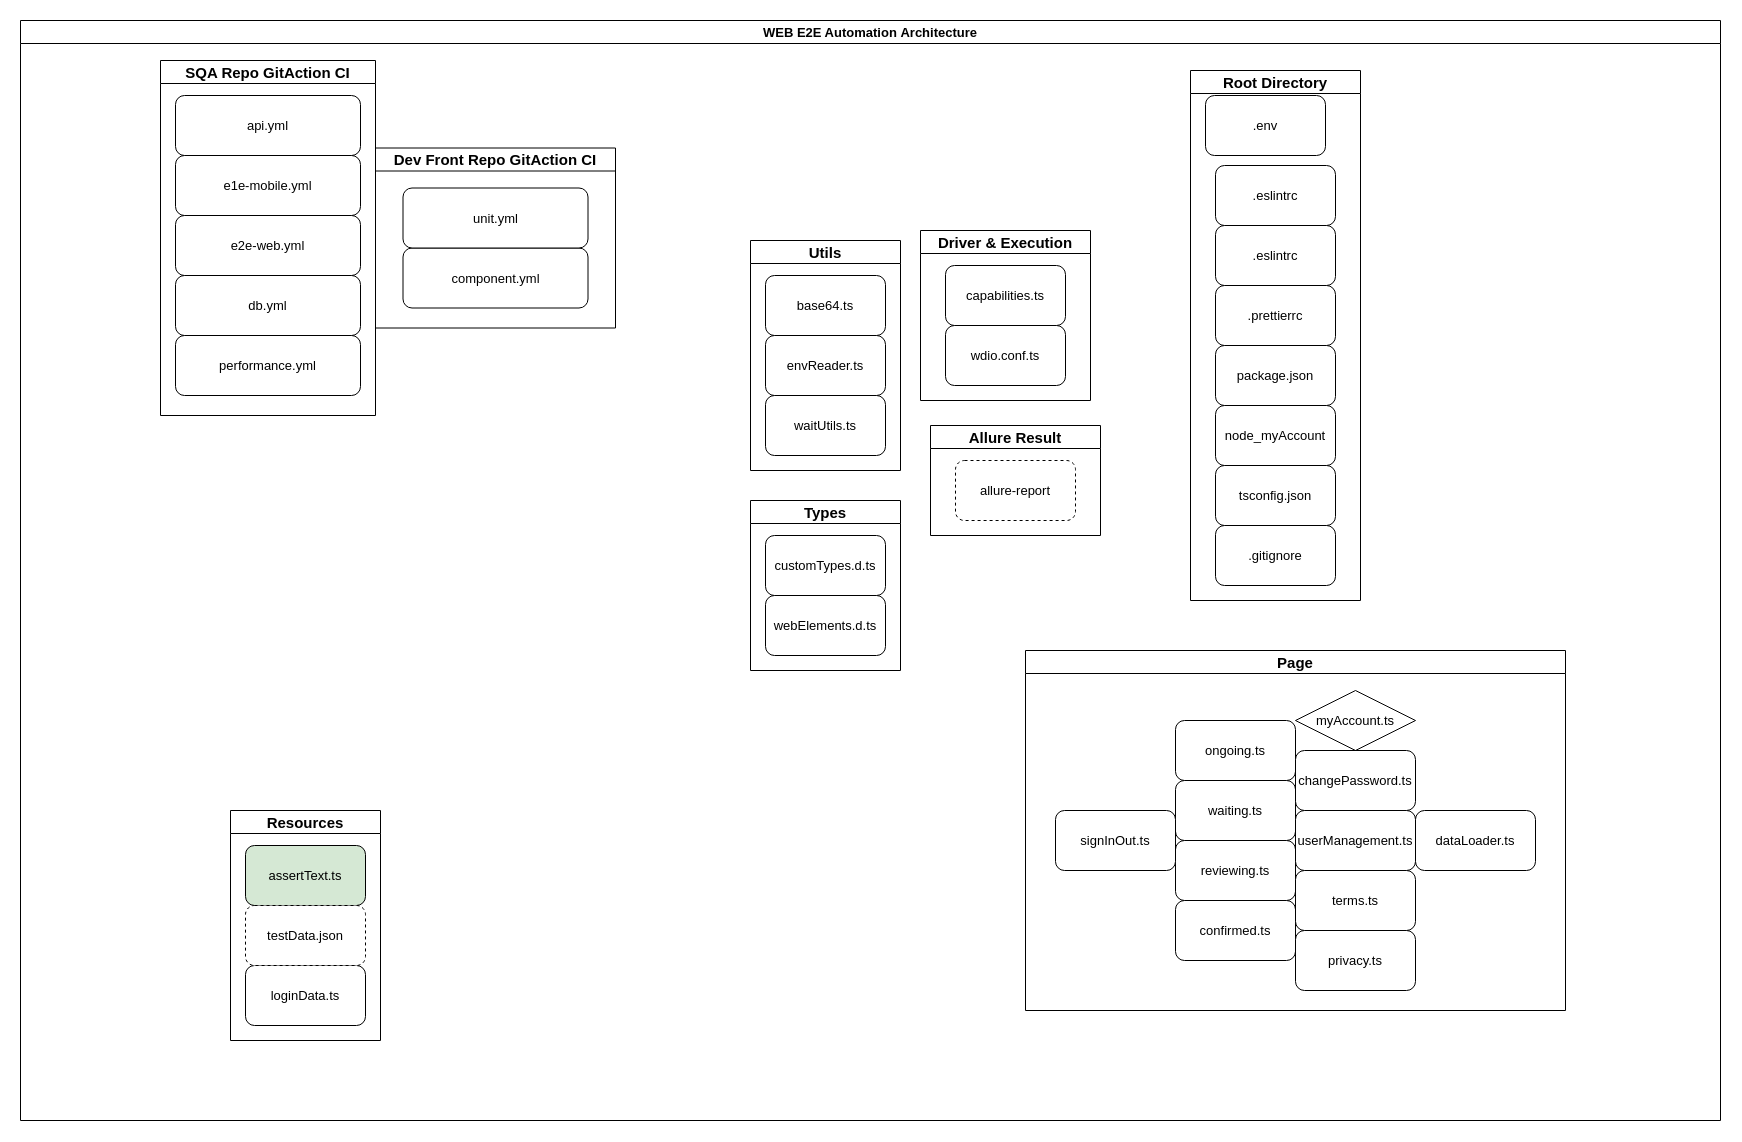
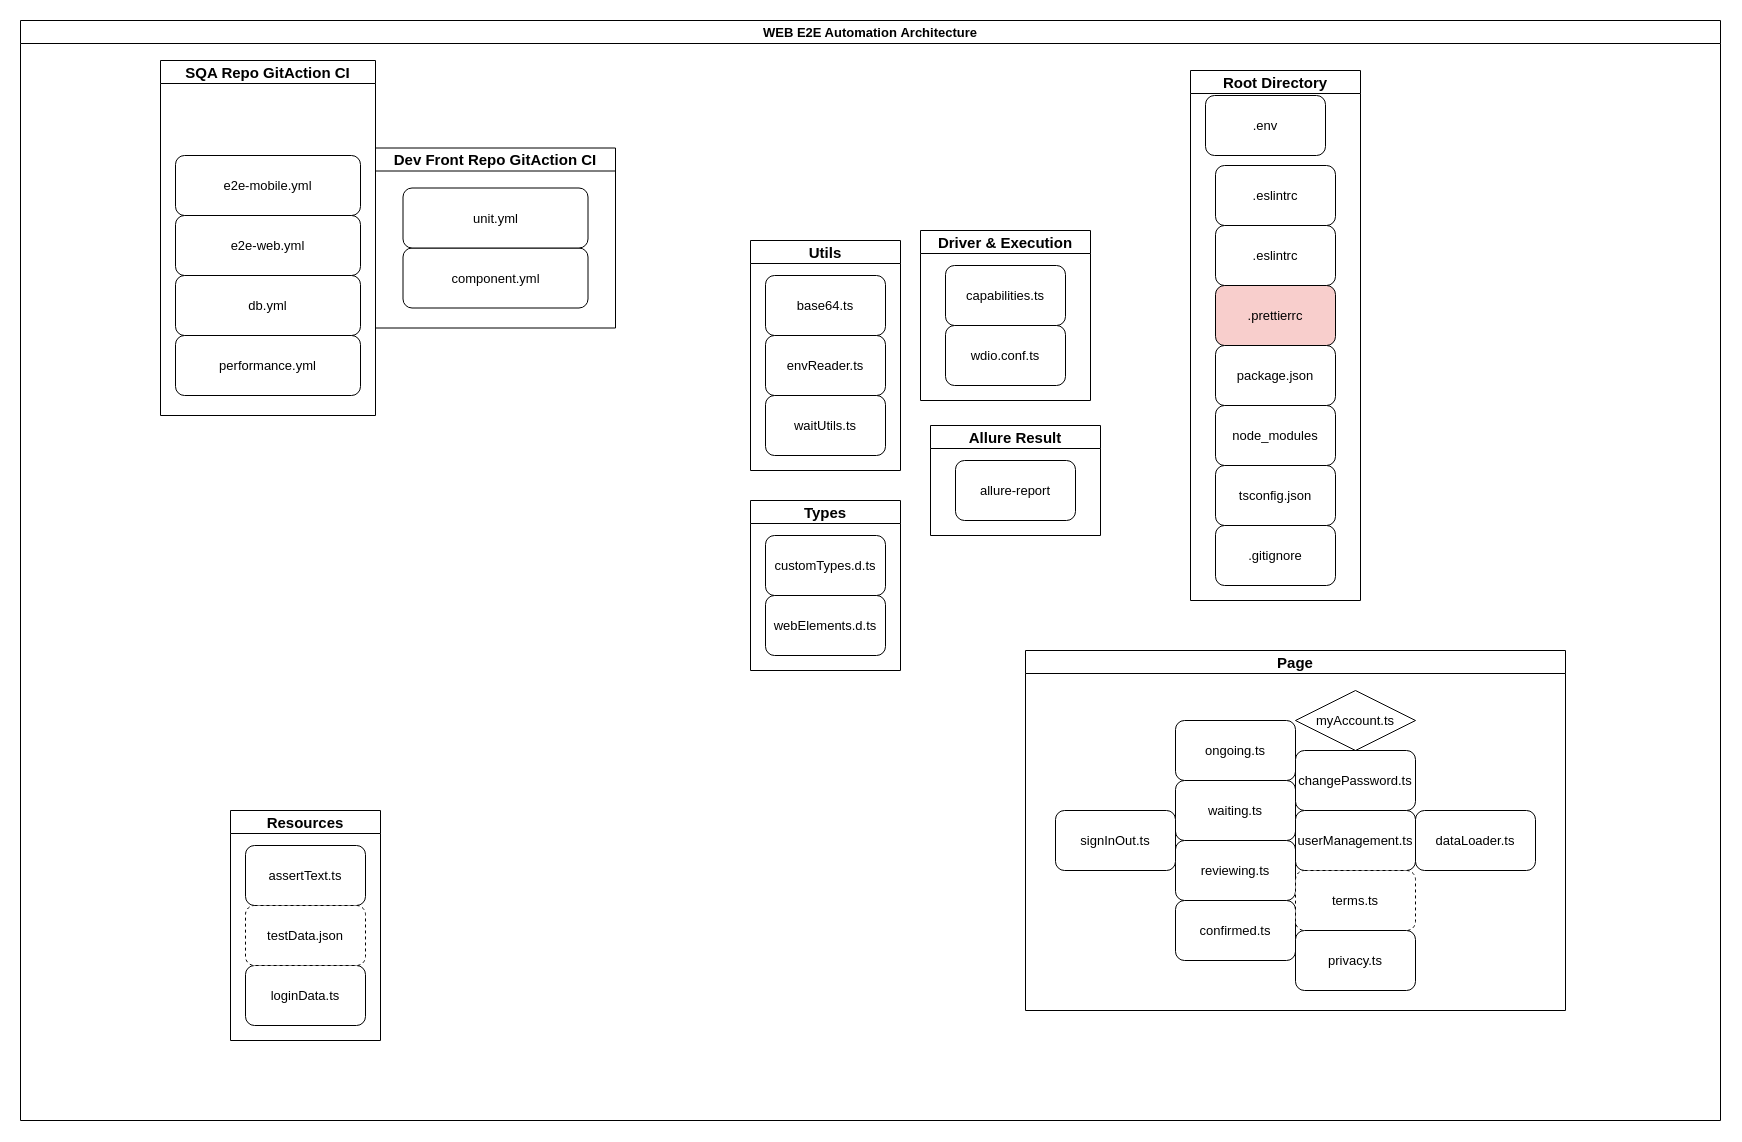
- <mxCell id="41" value="api.yml" style="rounded=1;whiteSpace=wrap;html=1;fontSize=13;" vertex="1" parent="40"><mxGeometry x="15" y="35" width="185" height="60" as="geometry" /></mxCell>
- <mxCell id="43" value="e1e-mobile.yml" style="rounded=1;whiteSpace=wrap;html=1;fontSize=13;" vertex="1" parent="40"><mxGeometry x="15" y="95" width="185" height="60" as="geometry" /></mxCell>
+ <mxCell id="43" value="e2e-mobile.yml" style="rounded=1;whiteSpace=wrap;html=1;fontSize=13;" vertex="1" parent="40"><mxGeometry x="15" y="95" width="185" height="60" as="geometry" /></mxCell>
- <mxCell id="30" value=".prettierrc" style="rounded=1;whiteSpace=wrap;html=1;fontSize=13;" vertex="1" parent="26"><mxGeometry x="25" y="215" width="120" height="60" as="geometry" /></mxCell>
+ <mxCell id="30" value=".prettierrc" style="rounded=1;whiteSpace=wrap;html=1;fontSize=13;fillColor=#f8cecc;" vertex="1" parent="26"><mxGeometry x="25" y="215" width="120" height="60" as="geometry" /></mxCell>
- <mxCell id="32" value="node_myAccount" style="rounded=1;whiteSpace=wrap;html=1;fontSize=13;" vertex="1" parent="26"><mxGeometry x="25" y="335" width="120" height="60" as="geometry" /></mxCell>
+ <mxCell id="32" value="node_modules" style="rounded=1;whiteSpace=wrap;html=1;fontSize=13;" vertex="1" parent="26"><mxGeometry x="25" y="335" width="120" height="60" as="geometry" /></mxCell>
- <mxCell id="25" value="allure-report" style="rounded=1;whiteSpace=wrap;html=1;fontSize=13;dashed=1;" vertex="1" parent="24"><mxGeometry x="25" y="35" width="120" height="60" as="geometry" /></mxCell>
+ <mxCell id="25" value="allure-report" style="rounded=1;whiteSpace=wrap;html=1;fontSize=13;" vertex="1" parent="24"><mxGeometry x="25" y="35" width="120" height="60" as="geometry" /></mxCell>
- <mxCell id="37" value="assertText.ts" style="rounded=1;whiteSpace=wrap;html=1;fontSize=13;fillColor=#d5e8d4;" vertex="1" parent="36"><mxGeometry x="15" y="35" width="120" height="60" as="geometry" /></mxCell>
+ <mxCell id="37" value="assertText.ts" style="rounded=1;whiteSpace=wrap;html=1;fontSize=13;" vertex="1" parent="36"><mxGeometry x="15" y="35" width="120" height="60" as="geometry" /></mxCell>
- <mxCell id="11" value="terms.ts" style="rounded=1;whiteSpace=wrap;html=1;fontSize=13;" vertex="1" parent="2"><mxGeometry x="270" y="220" width="120" height="60" as="geometry" /></mxCell>
+ <mxCell id="11" value="terms.ts" style="rounded=1;whiteSpace=wrap;html=1;fontSize=13;dashed=1;" vertex="1" parent="2"><mxGeometry x="270" y="220" width="120" height="60" as="geometry" /></mxCell>
